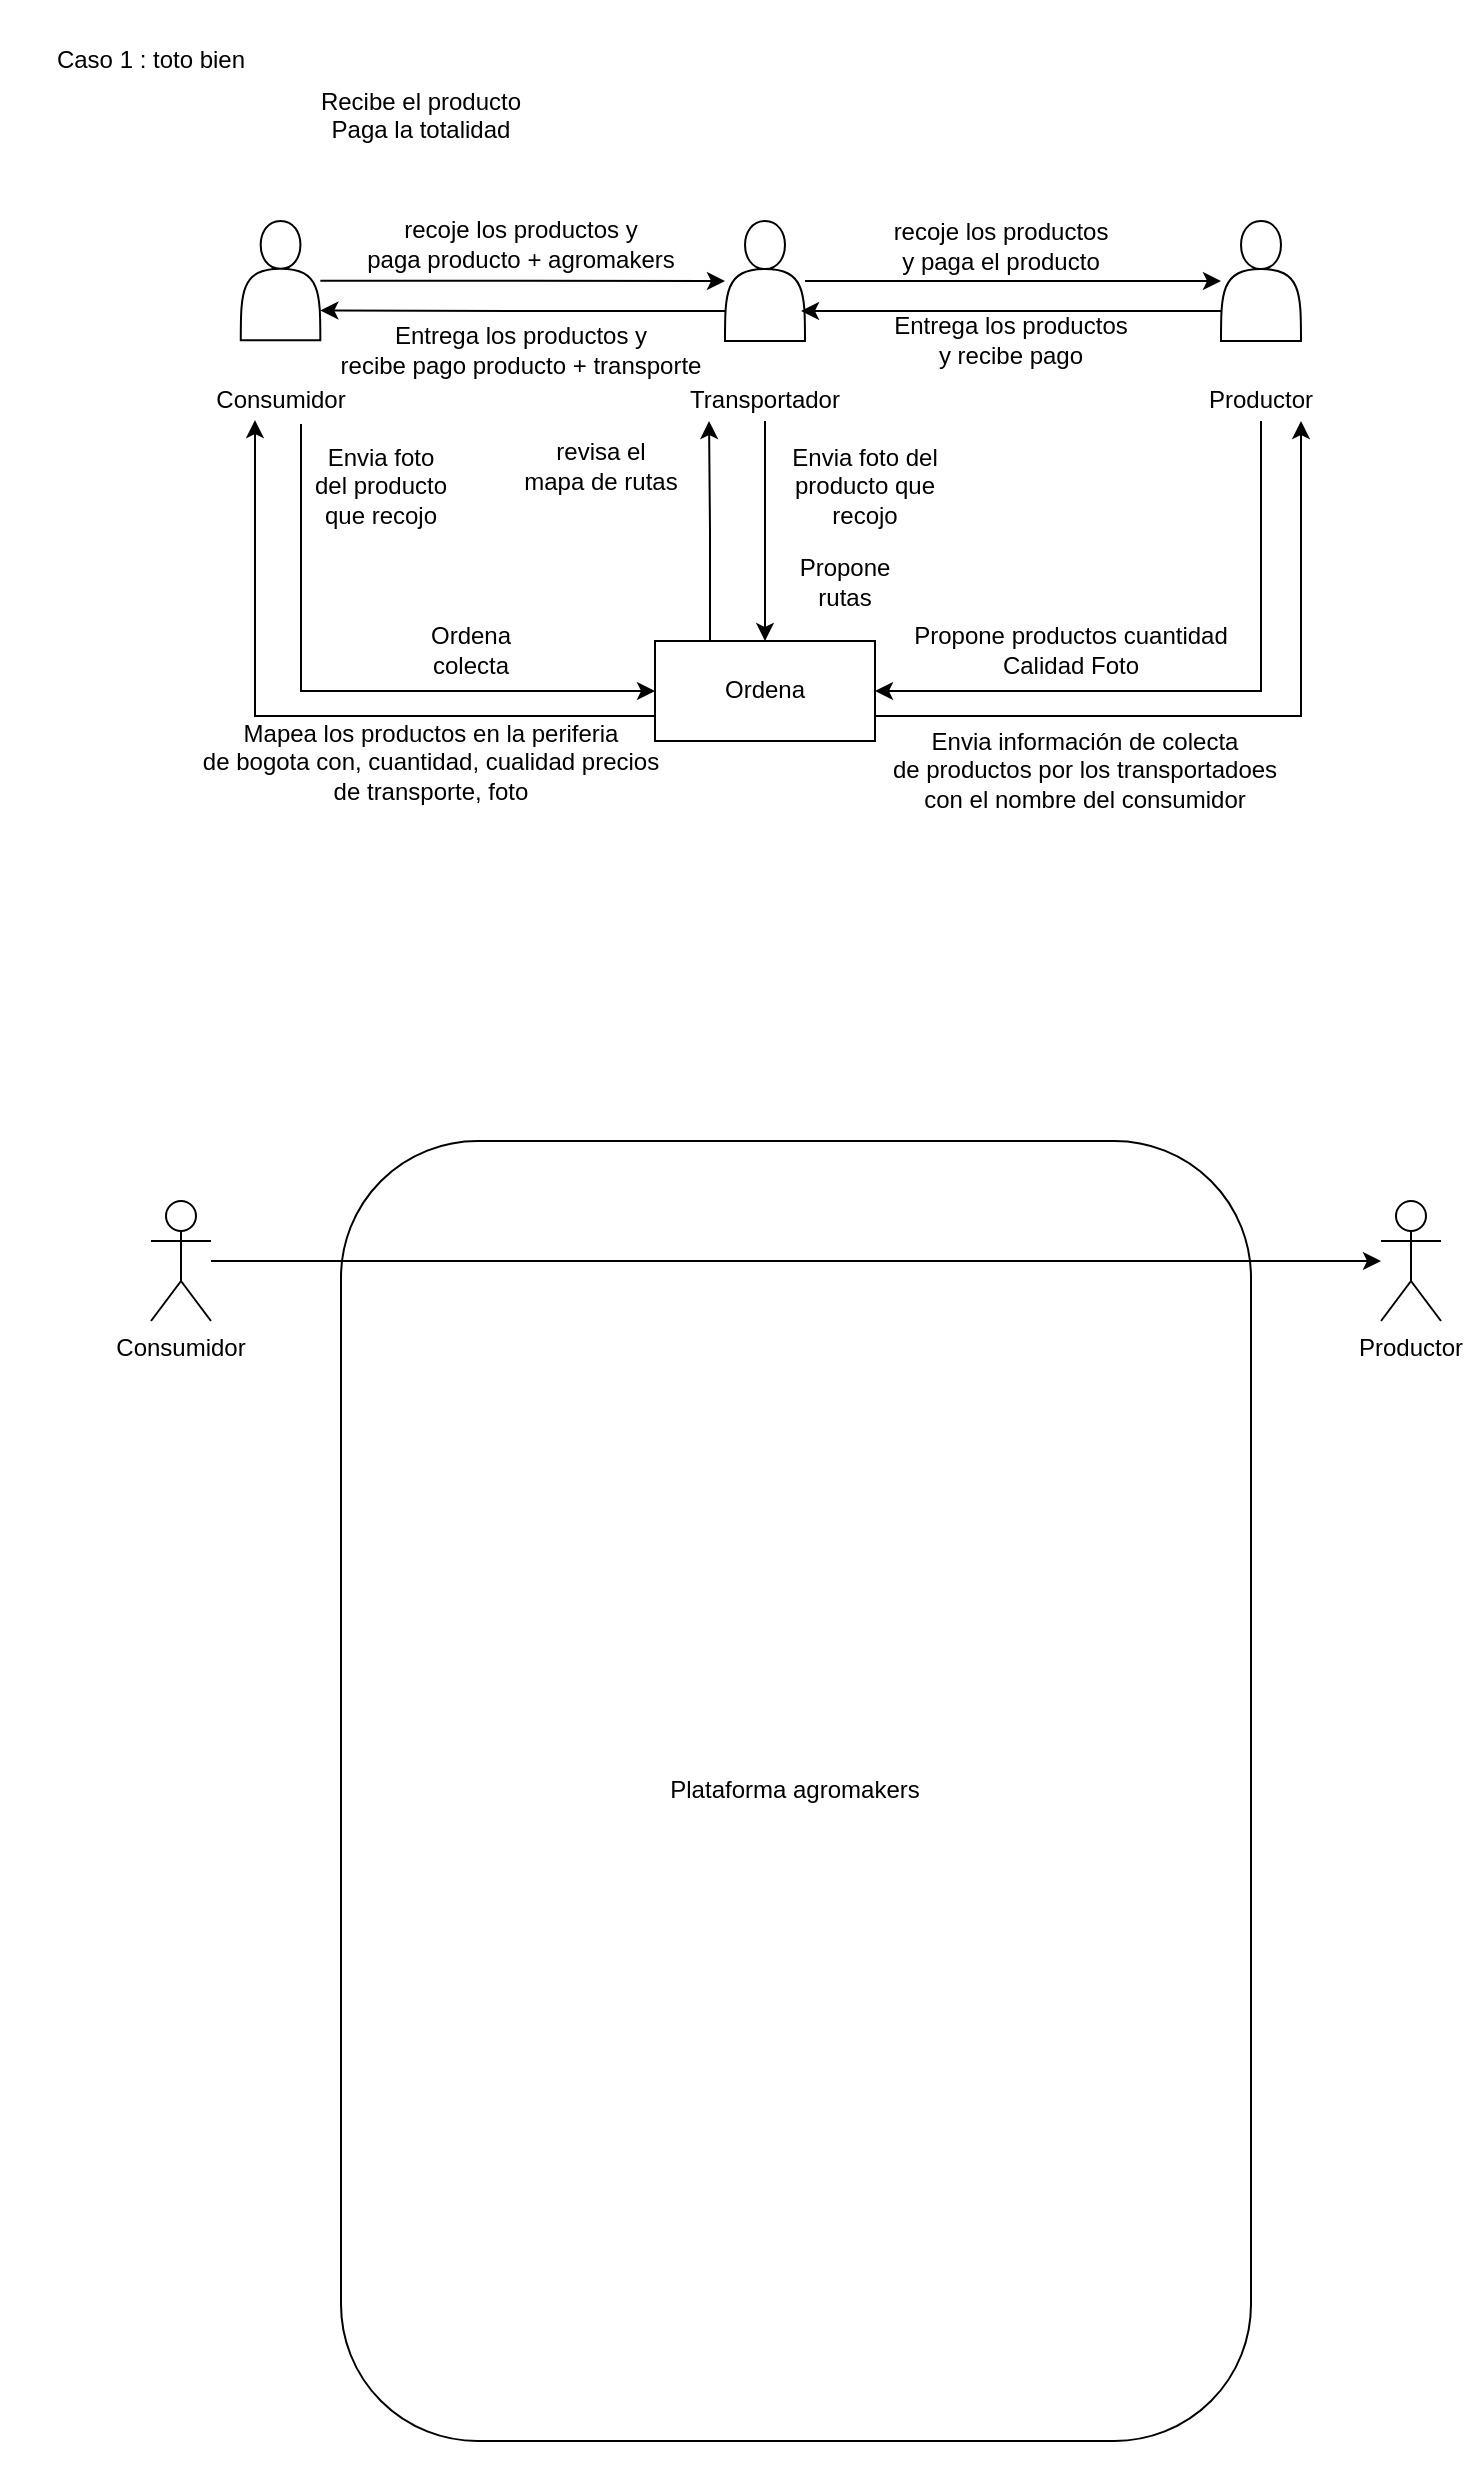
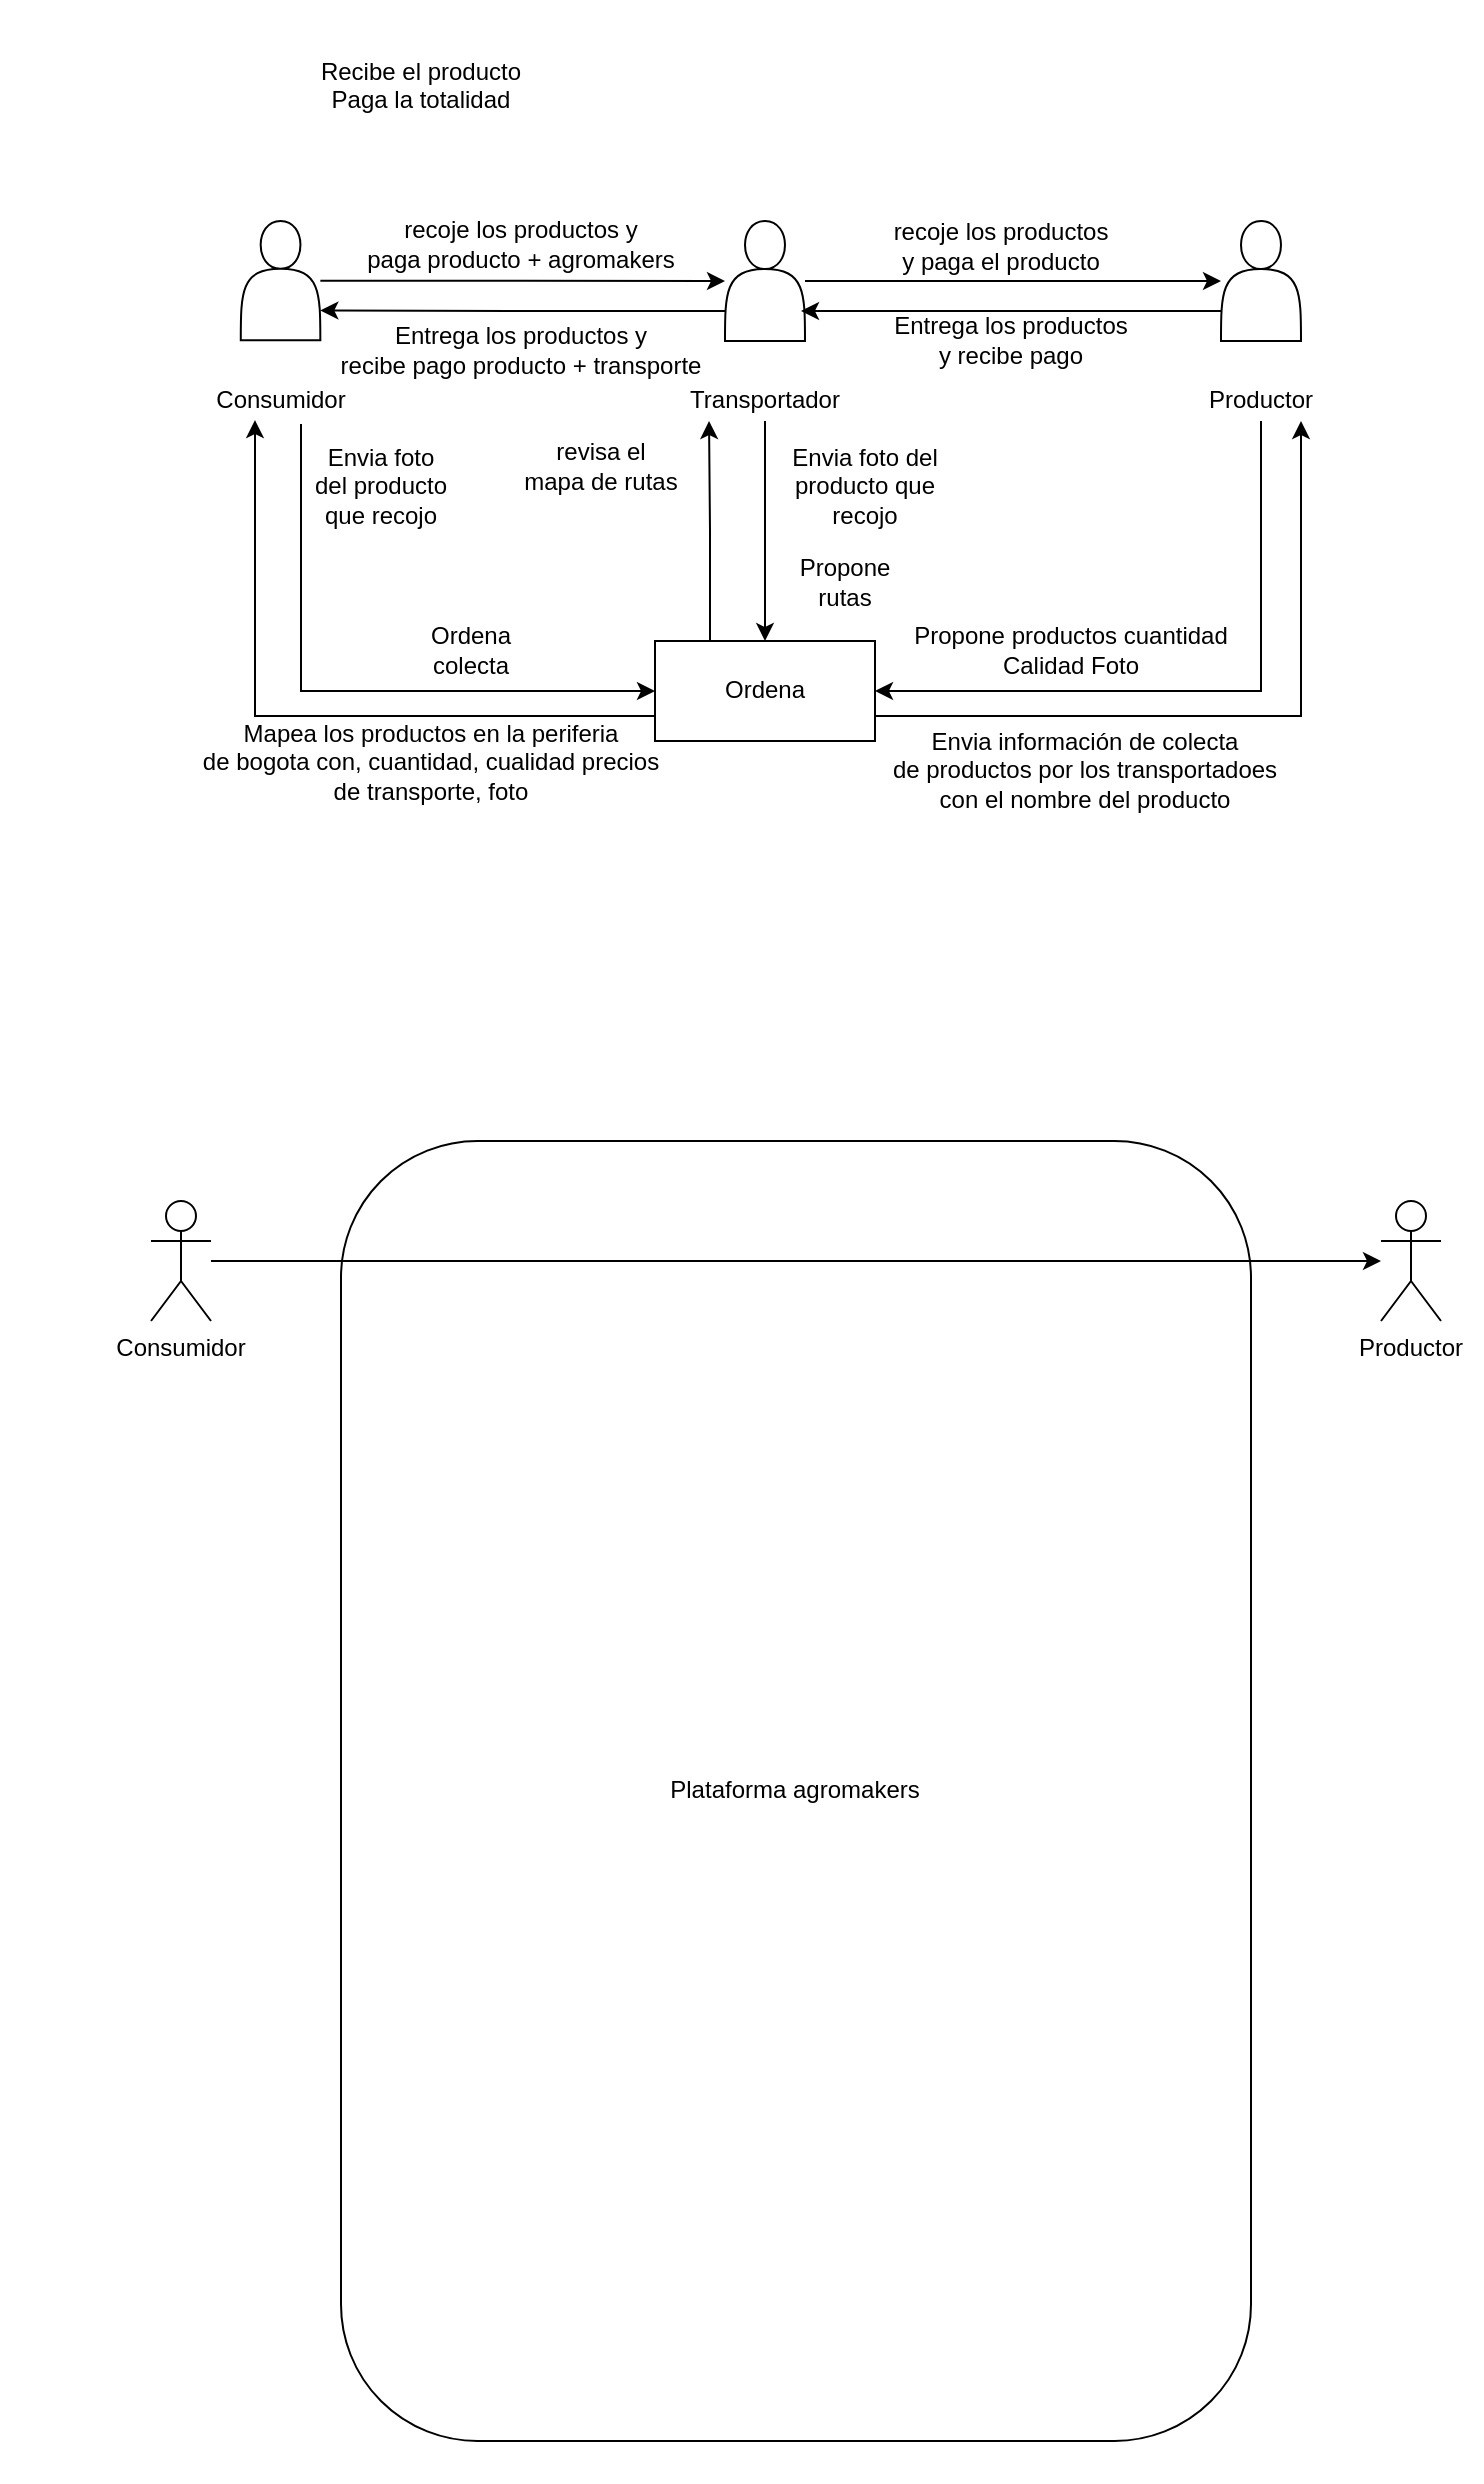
- <mxCell id="21" value="&lt;div&gt;Caso 1 : toto bien&lt;br&gt;&lt;/div&gt;" style="text;html=1;align=center;verticalAlign=middle;resizable=0;points=[];autosize=1;" vertex="1" parent="1"><mxGeometry x="20" y="20" width="110" height="20" as="geometry" /></mxCell>
- <mxCell id="17" value="&lt;div&gt;Recibe el producto&lt;/div&gt;&lt;div&gt;Paga la totalidad&lt;/div&gt;&lt;div&gt;&lt;br&gt;&lt;/div&gt;" style="text;html=1;align=center;verticalAlign=middle;resizable=0;points=[];autosize=1;" vertex="1" parent="1"><mxGeometry x="150" y="40" width="120" height="50" as="geometry" /></mxCell>
+ <mxCell id="17" value="&lt;div&gt;Recibe el producto&lt;/div&gt;&lt;div&gt;Paga la totalidad&lt;/div&gt;&lt;div&gt;&lt;br&gt;&lt;/div&gt;" style="text;html=1;align=center;verticalAlign=middle;resizable=0;points=[];autosize=1;" vertex="1" parent="1"><mxGeometry x="150" y="25" width="120" height="50" as="geometry" /></mxCell>
- <mxCell id="31" value="&lt;div&gt;Envia información de colecta &lt;br&gt;&lt;/div&gt;&lt;div&gt;de productos por los transportadoes &lt;br&gt;&lt;/div&gt;&lt;div&gt;con el nombre del consumidor&lt;/div&gt;" style="text;html=1;align=center;verticalAlign=middle;resizable=0;points=[];autosize=1;" vertex="1" parent="1"><mxGeometry x="437" y="360" width="210" height="50" as="geometry" /></mxCell>
+ <mxCell id="31" value="&lt;div&gt;Envia información de colecta &lt;br&gt;&lt;/div&gt;&lt;div&gt;de productos por los transportadoes &lt;br&gt;&lt;/div&gt;&lt;div&gt;con el nombre del producto&lt;/div&gt;" style="text;html=1;align=center;verticalAlign=middle;resizable=0;points=[];autosize=1;" vertex="1" parent="1"><mxGeometry x="437" y="360" width="210" height="50" as="geometry" /></mxCell>
